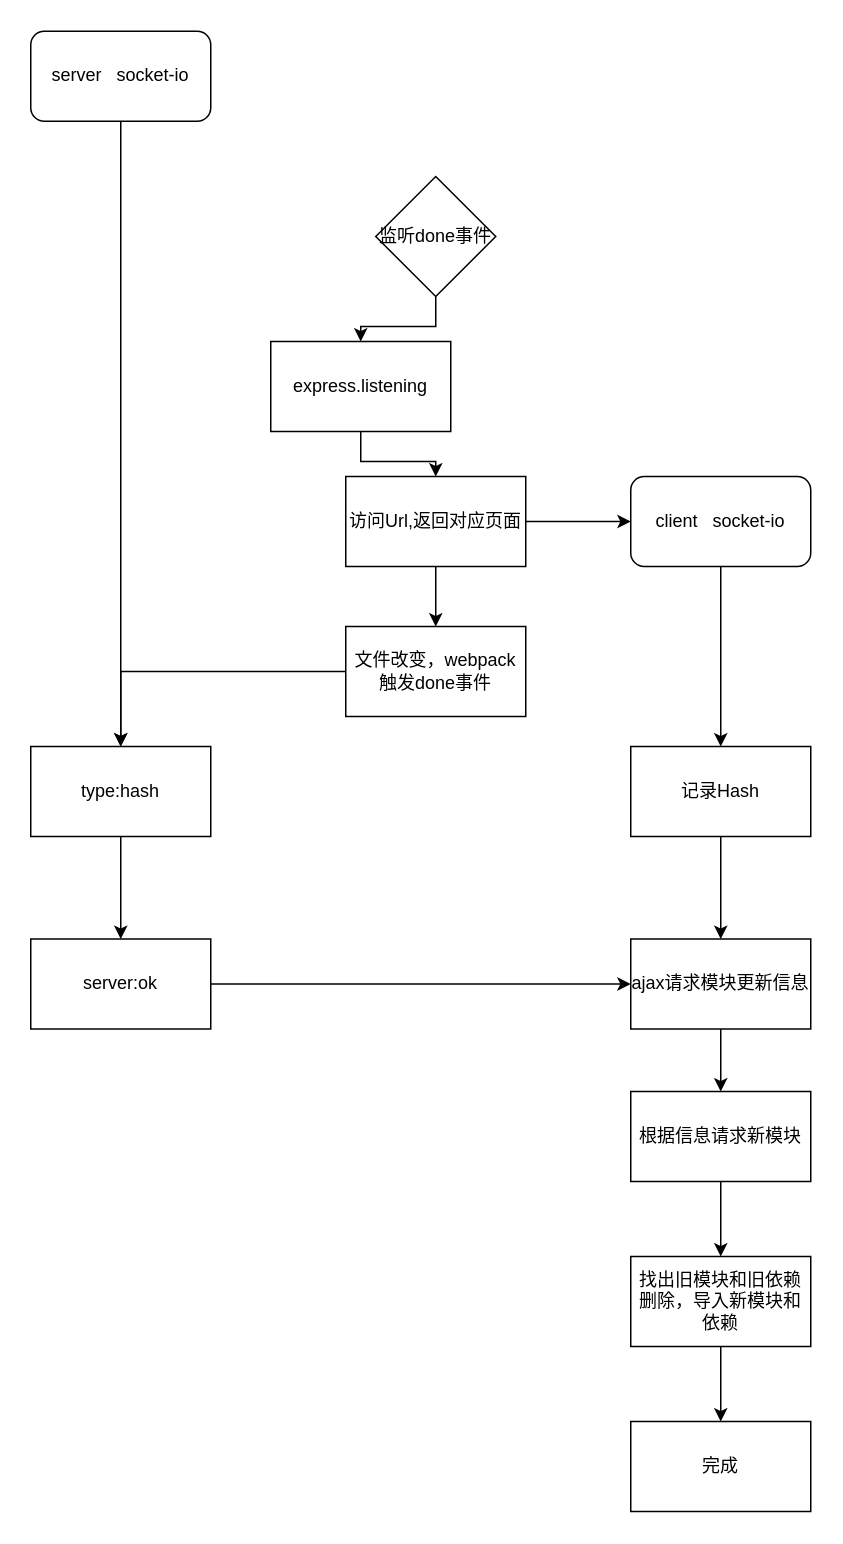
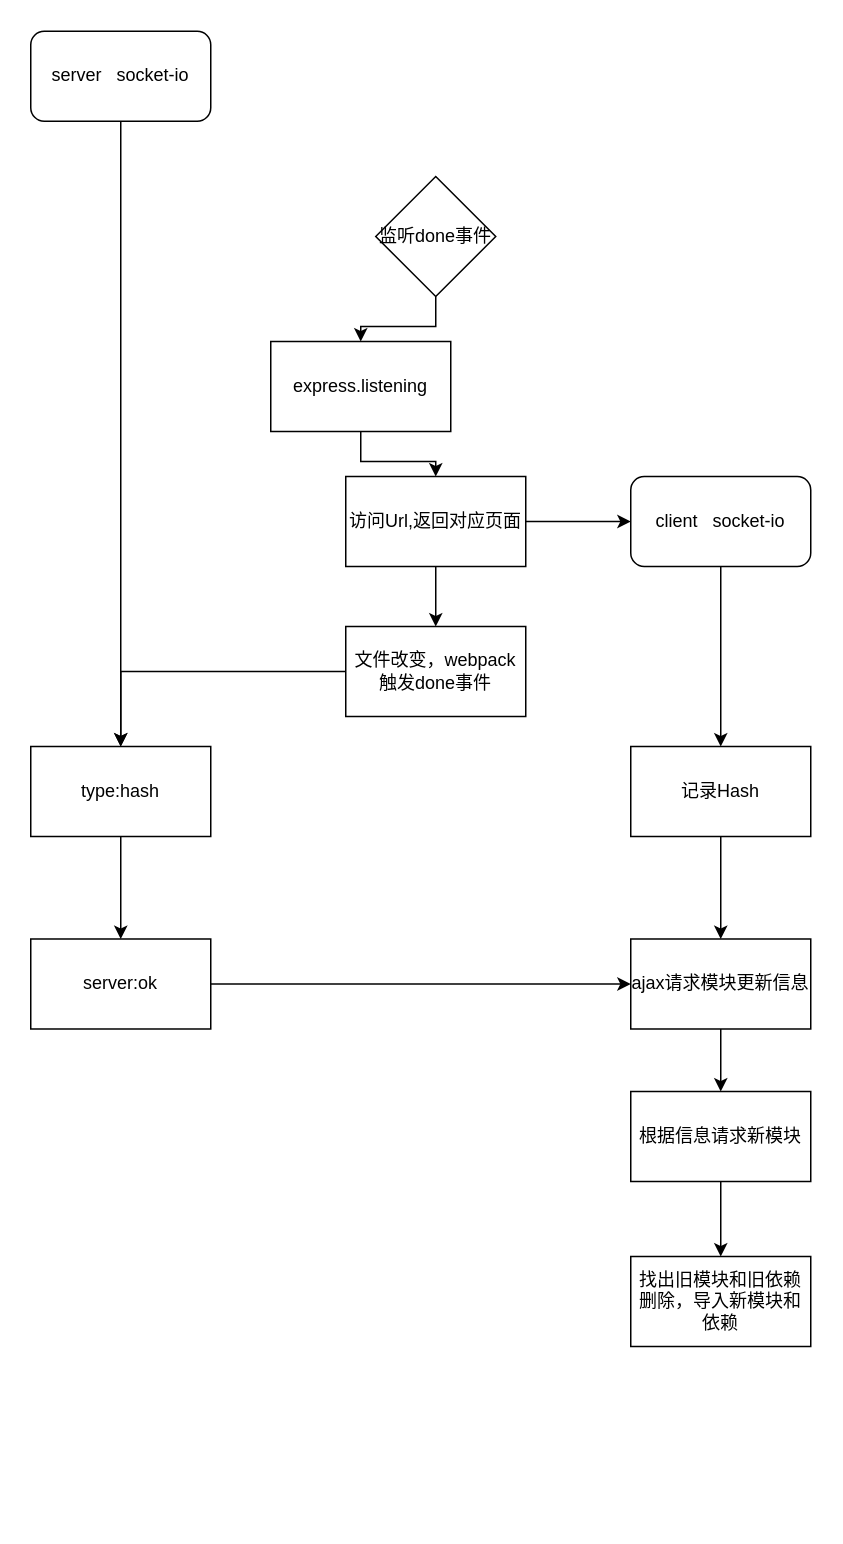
- <mxCell id="25" value="" style="edgeStyle=orthogonalEdgeStyle;rounded=0;orthogonalLoop=1;jettySize=auto;html=1;" edge="1" parent="1" source="26" target="27"><mxGeometry relative="1" as="geometry" /></mxCell>
- <mxCell id="27" value="完成" style="rounded=0;whiteSpace=wrap;html=1;strokeColor=#000000;fillColor=#FFFFFF;" vertex="1" parent="1"><mxGeometry x="420" y="947" width="120" height="60" as="geometry" /></mxCell>
